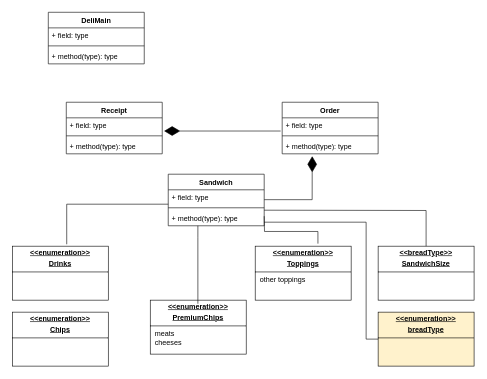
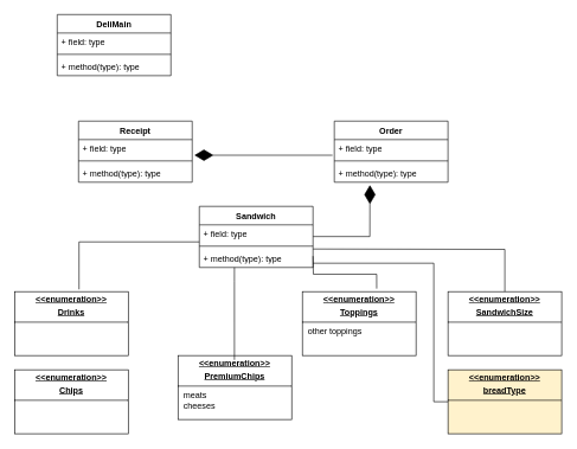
- <mxCell id="4" value="&lt;p style=&quot;margin:0px;margin-top:4px;text-align:center;text-decoration:underline;&quot;&gt;&lt;b&gt;&amp;lt;&amp;lt;breadType&amp;gt;&amp;gt;&lt;/b&gt;&lt;/p&gt;&lt;p style=&quot;margin:0px;margin-top:4px;text-align:center;text-decoration:underline;&quot;&gt;&lt;b&gt;SandwichSize&lt;/b&gt;&lt;/p&gt;&lt;hr size=&quot;1&quot; style=&quot;border-style:solid;&quot;&gt;&lt;p style=&quot;margin:0px;margin-left:8px;&quot;&gt;&lt;br&gt;&lt;/p&gt;" style="verticalAlign=top;align=left;overflow=fill;html=1;whiteSpace=wrap;" vertex="1" parent="1"><mxGeometry x="630" y="410" width="160" height="90" as="geometry" /></mxCell>
+ <mxCell id="4" value="&lt;p style=&quot;margin:0px;margin-top:4px;text-align:center;text-decoration:underline;&quot;&gt;&lt;b&gt;&amp;lt;&amp;lt;enumeration&amp;gt;&amp;gt;&lt;/b&gt;&lt;/p&gt;&lt;p style=&quot;margin:0px;margin-top:4px;text-align:center;text-decoration:underline;&quot;&gt;&lt;b&gt;SandwichSize&lt;/b&gt;&lt;/p&gt;&lt;hr size=&quot;1&quot; style=&quot;border-style:solid;&quot;&gt;&lt;p style=&quot;margin:0px;margin-left:8px;&quot;&gt;&lt;br&gt;&lt;/p&gt;" style="verticalAlign=top;align=left;overflow=fill;html=1;whiteSpace=wrap;" vertex="1" parent="1"><mxGeometry x="630" y="410" width="160" height="90" as="geometry" /></mxCell>
